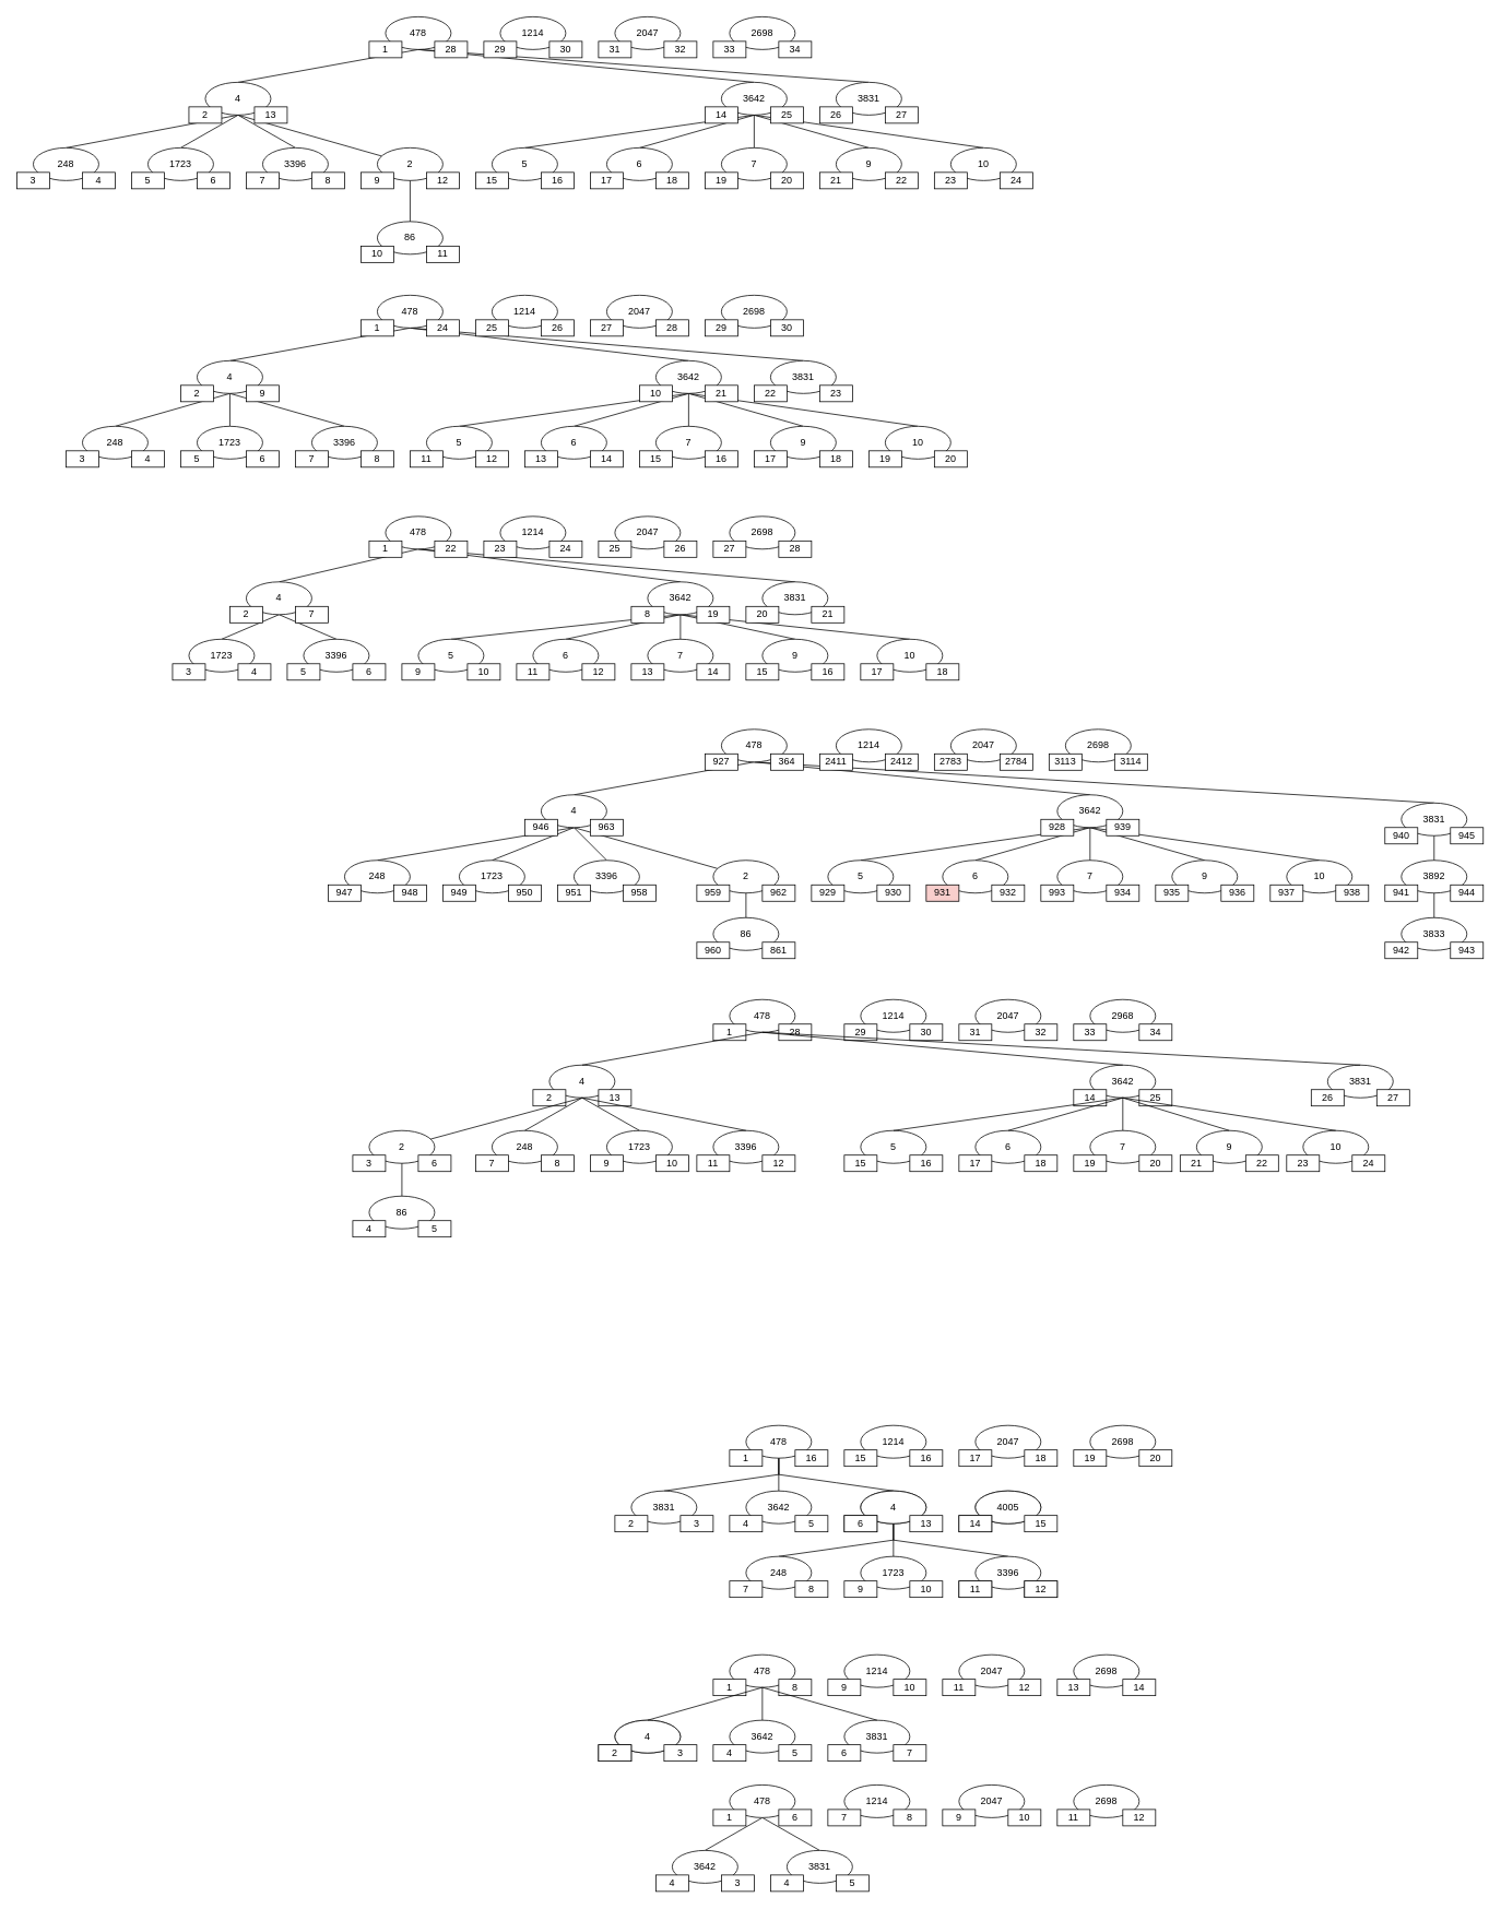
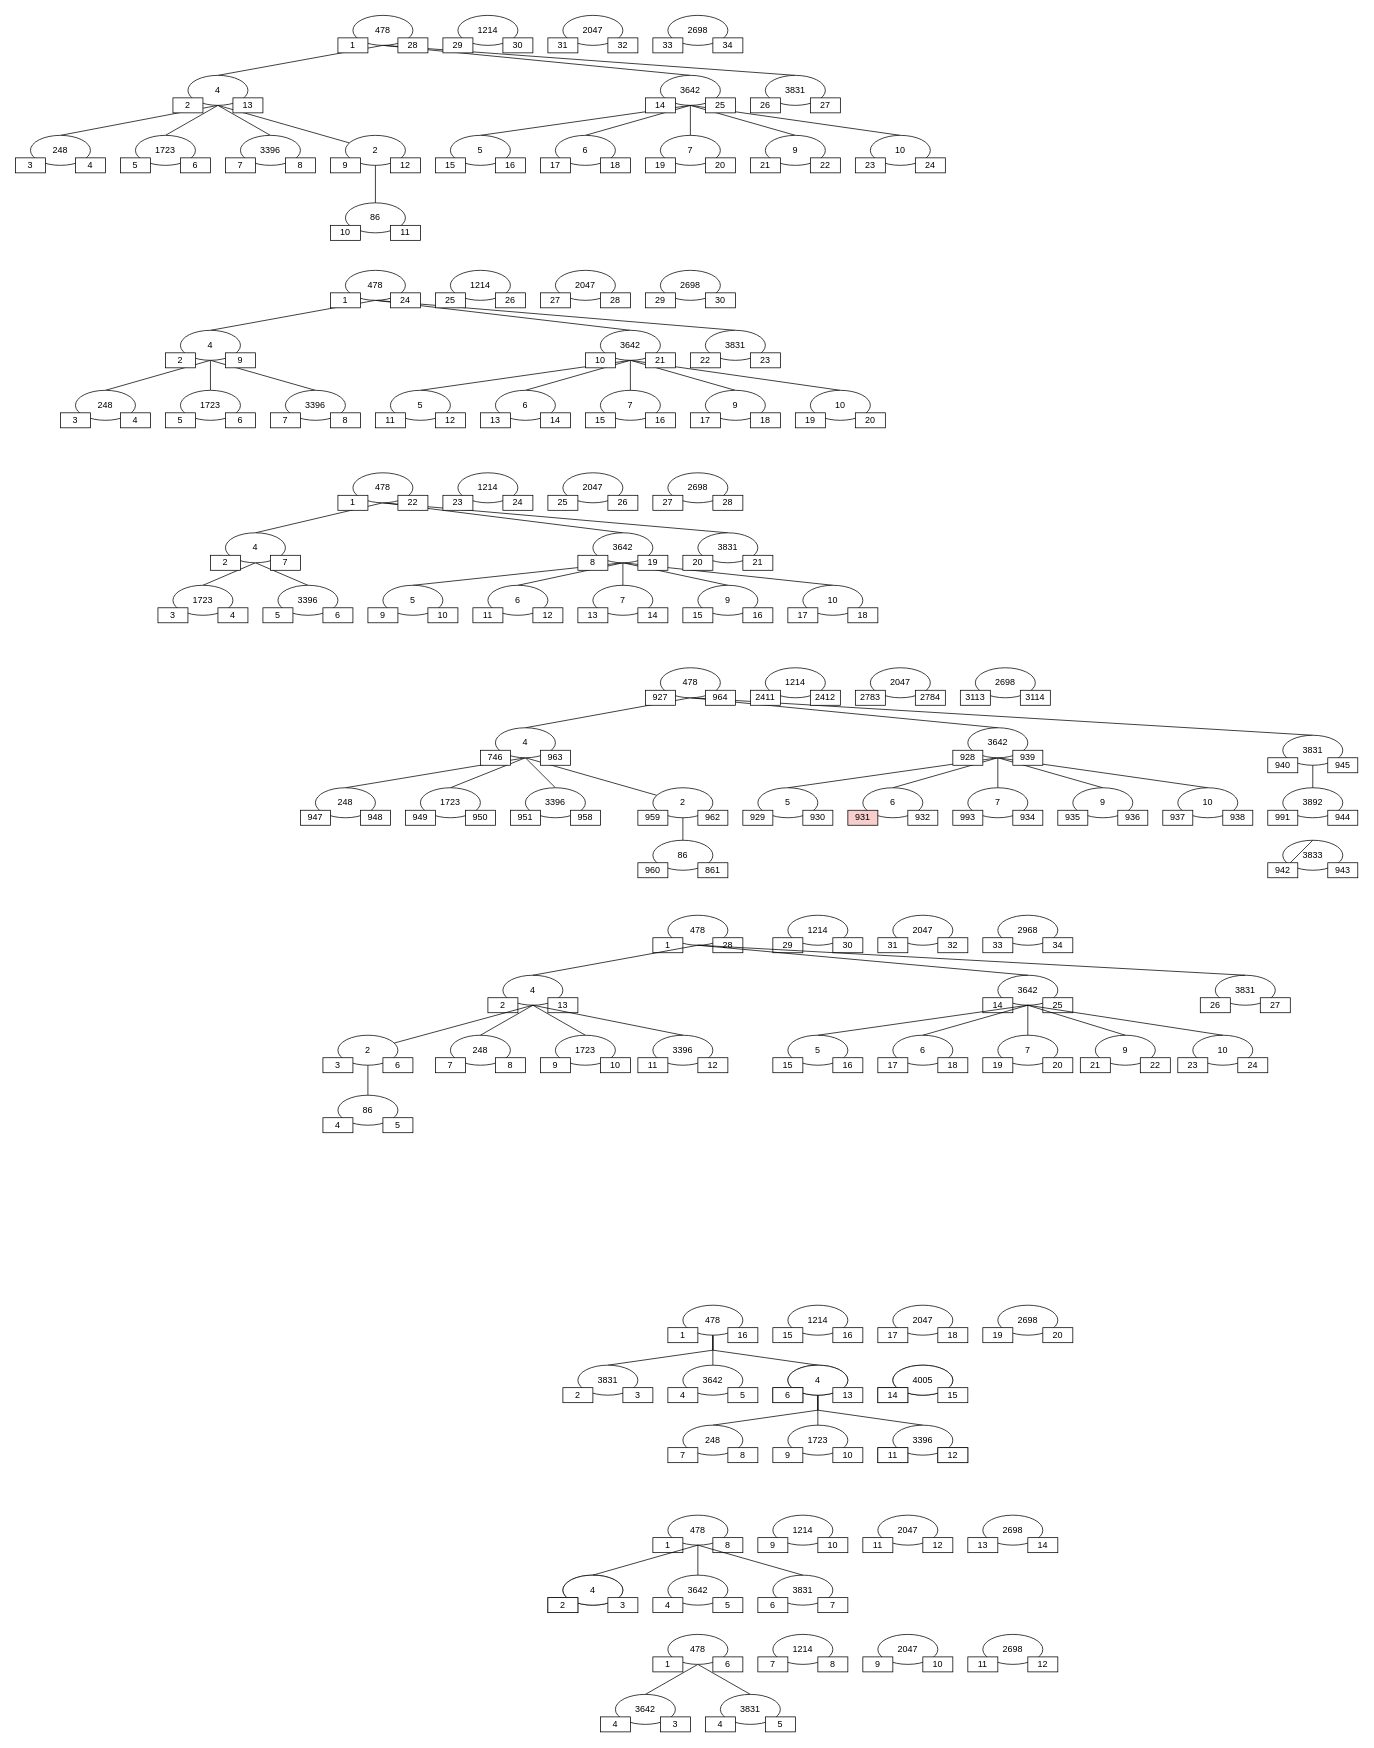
- <mxCell id="102" value="364" style="rounded=0;whiteSpace=wrap;html=1;" parent="99" vertex="1"><mxGeometry x="80" y="30" width="40" height="20" as="geometry" /></mxCell>
+ <mxCell id="102" value="964" style="rounded=0;whiteSpace=wrap;html=1;" parent="99" vertex="1"><mxGeometry x="80" y="30" width="40" height="20" as="geometry" /></mxCell>
- <mxCell id="117" value="946" style="rounded=0;whiteSpace=wrap;html=1;" parent="115" vertex="1"><mxGeometry y="30" width="40" height="20" as="geometry" /></mxCell>
+ <mxCell id="117" value="746" style="rounded=0;whiteSpace=wrap;html=1;" parent="115" vertex="1"><mxGeometry y="30" width="40" height="20" as="geometry" /></mxCell>
- <mxCell id="362" value="941" style="rounded=0;whiteSpace=wrap;html=1;" parent="360" vertex="1"><mxGeometry y="30" width="40" height="20" as="geometry" /></mxCell>
+ <mxCell id="362" value="991" style="rounded=0;whiteSpace=wrap;html=1;" parent="360" vertex="1"><mxGeometry y="30" width="40" height="20" as="geometry" /></mxCell>
- <mxCell id="369" value="" style="endArrow=none;html=1;rounded=0;entryX=0.5;entryY=1;entryDx=0;entryDy=0;exitX=0.5;exitY=0;exitDx=0;exitDy=0;" parent="1" source="366" target="361" edge="1"><mxGeometry width="50" height="50" relative="1" as="geometry"><mxPoint x="1900" y="1220" as="sourcePoint" /><mxPoint x="1950" y="1170" as="targetPoint" /></mxGeometry></mxCell>
+ <mxCell id="369" value="" style="endArrow=none;html=1;rounded=0;exitX=0.5;exitY=0;exitDx=0;exitDy=0;" parent="1" source="366" target="367" edge="1"><mxGeometry width="50" height="50" relative="1" as="geometry"><mxPoint x="1900" y="1220" as="sourcePoint" /><mxPoint x="1950" y="1170" as="targetPoint" /></mxGeometry></mxCell>
